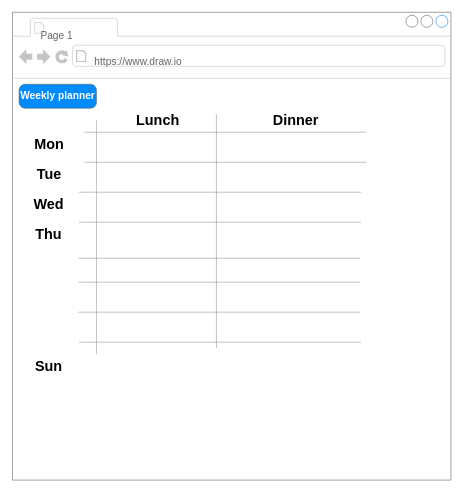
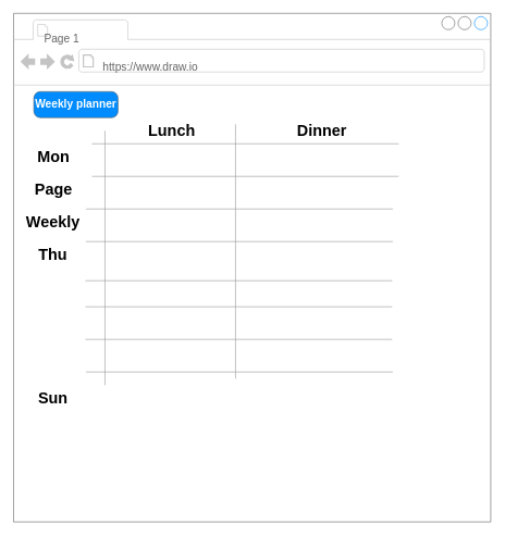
- <mxCell id="12" value="Weekly planner" style="strokeWidth=1;shadow=0;dashed=0;align=center;html=1;shape=mxgraph.mockup.buttons.button;strokeColor=#666666;fontColor=#ffffff;mainText=;buttonStyle=round;fontSize=17;fontStyle=1;fillColor=#008cff;whiteSpace=wrap;" vertex="1" parent="2"><mxGeometry x="11" y="120" width="129" height="40" as="geometry" /></mxCell>
+ <mxCell id="12" value="Weekly planner" style="strokeWidth=1;shadow=0;dashed=0;align=center;html=1;shape=mxgraph.mockup.buttons.button;strokeColor=#666666;fontColor=#ffffff;mainText=;buttonStyle=round;fontSize=17;fontStyle=1;fillColor=#008cff;whiteSpace=wrap;" vertex="1" parent="2"><mxGeometry x="31" y="120" width="129" height="40" as="geometry" /></mxCell>
- <mxCell id="6" value="Tue" style="text;strokeColor=none;fillColor=none;html=1;fontSize=24;fontStyle=1;verticalAlign=middle;align=center;" vertex="1" parent="2"><mxGeometry x="11" y="250" width="100" height="40" as="geometry" /></mxCell>
+ <mxCell id="6" value="Page" style="text;strokeColor=none;fillColor=none;html=1;fontSize=24;fontStyle=1;verticalAlign=middle;align=center;" vertex="1" parent="2"><mxGeometry x="11" y="250" width="100" height="40" as="geometry" /></mxCell>
- <mxCell id="7" value="Wed" style="text;strokeColor=none;fillColor=none;html=1;fontSize=24;fontStyle=1;verticalAlign=middle;align=center;" vertex="1" parent="2"><mxGeometry x="10" y="300" width="100" height="40" as="geometry" /></mxCell>
+ <mxCell id="7" value="Weekly" style="text;strokeColor=none;fillColor=none;html=1;fontSize=24;fontStyle=1;verticalAlign=middle;align=center;" vertex="1" parent="2"><mxGeometry x="10" y="300" width="100" height="40" as="geometry" /></mxCell>
